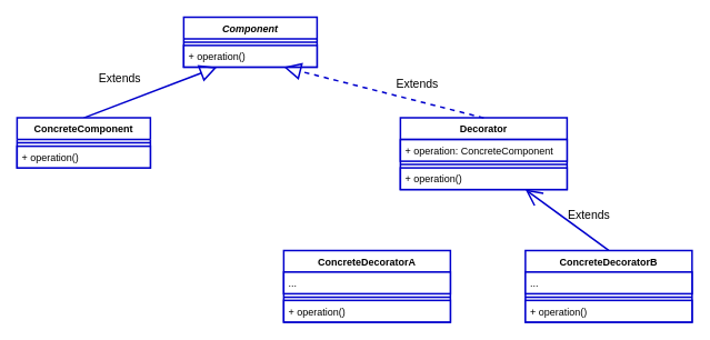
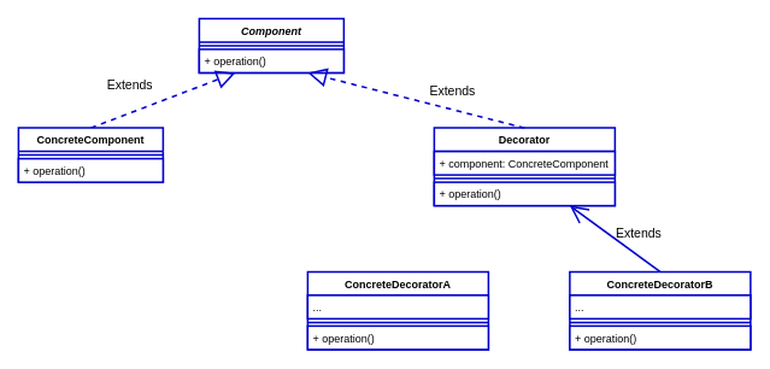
- <mxCell id="5" value="Extends" style="endArrow=block;endSize=16;endFill=0;html=1;labelBackgroundColor=none;strokeColor=#0000CC;strokeWidth=2;fontColor=#000000;exitX=0.5;exitY=0;exitDx=0;exitDy=0;fontSize=14;entryX=0.25;entryY=1;entryDx=0;entryDy=0;" edge="1" parent="1" source="6" target="2"><mxGeometry x="-0.338" y="29" width="160" relative="1" as="geometry"><mxPoint x="150" y="258.99" as="sourcePoint" /><mxPoint x="250" y="30" as="targetPoint" /><mxPoint as="offset" /></mxGeometry></mxCell>
+ <mxCell id="5" value="Extends" style="endArrow=block;endSize=16;endFill=0;html=1;labelBackgroundColor=none;strokeColor=#0000CC;strokeWidth=2;fontColor=#000000;exitX=0.5;exitY=0;exitDx=0;exitDy=0;fontSize=14;entryX=0.25;entryY=1;entryDx=0;entryDy=0;dashed=1;" edge="1" parent="1" source="6" target="2"><mxGeometry x="-0.338" y="29" width="160" relative="1" as="geometry"><mxPoint x="150" y="258.99" as="sourcePoint" /><mxPoint x="250" y="30" as="targetPoint" /><mxPoint as="offset" /></mxGeometry></mxCell>
- <mxCell id="10" value="+ operation: ConcreteComponent" style="text;align=left;verticalAlign=top;spacingLeft=4;spacingRight=4;overflow=hidden;rotatable=0;points=[[0,0.5],[1,0.5]];portConstraint=eastwest;fontColor=#000000;strokeColor=#0000CC;strokeWidth=2;fillColor=#FFFFFF;" vertex="1" parent="9"><mxGeometry y="26" width="200" height="26" as="geometry" /></mxCell>
+ <mxCell id="10" value="+ component: ConcreteComponent" style="text;align=left;verticalAlign=top;spacingLeft=4;spacingRight=4;overflow=hidden;rotatable=0;points=[[0,0.5],[1,0.5]];portConstraint=eastwest;fontColor=#000000;strokeColor=#0000CC;strokeWidth=2;fillColor=#FFFFFF;" vertex="1" parent="9"><mxGeometry y="26" width="200" height="26" as="geometry" /></mxCell>
